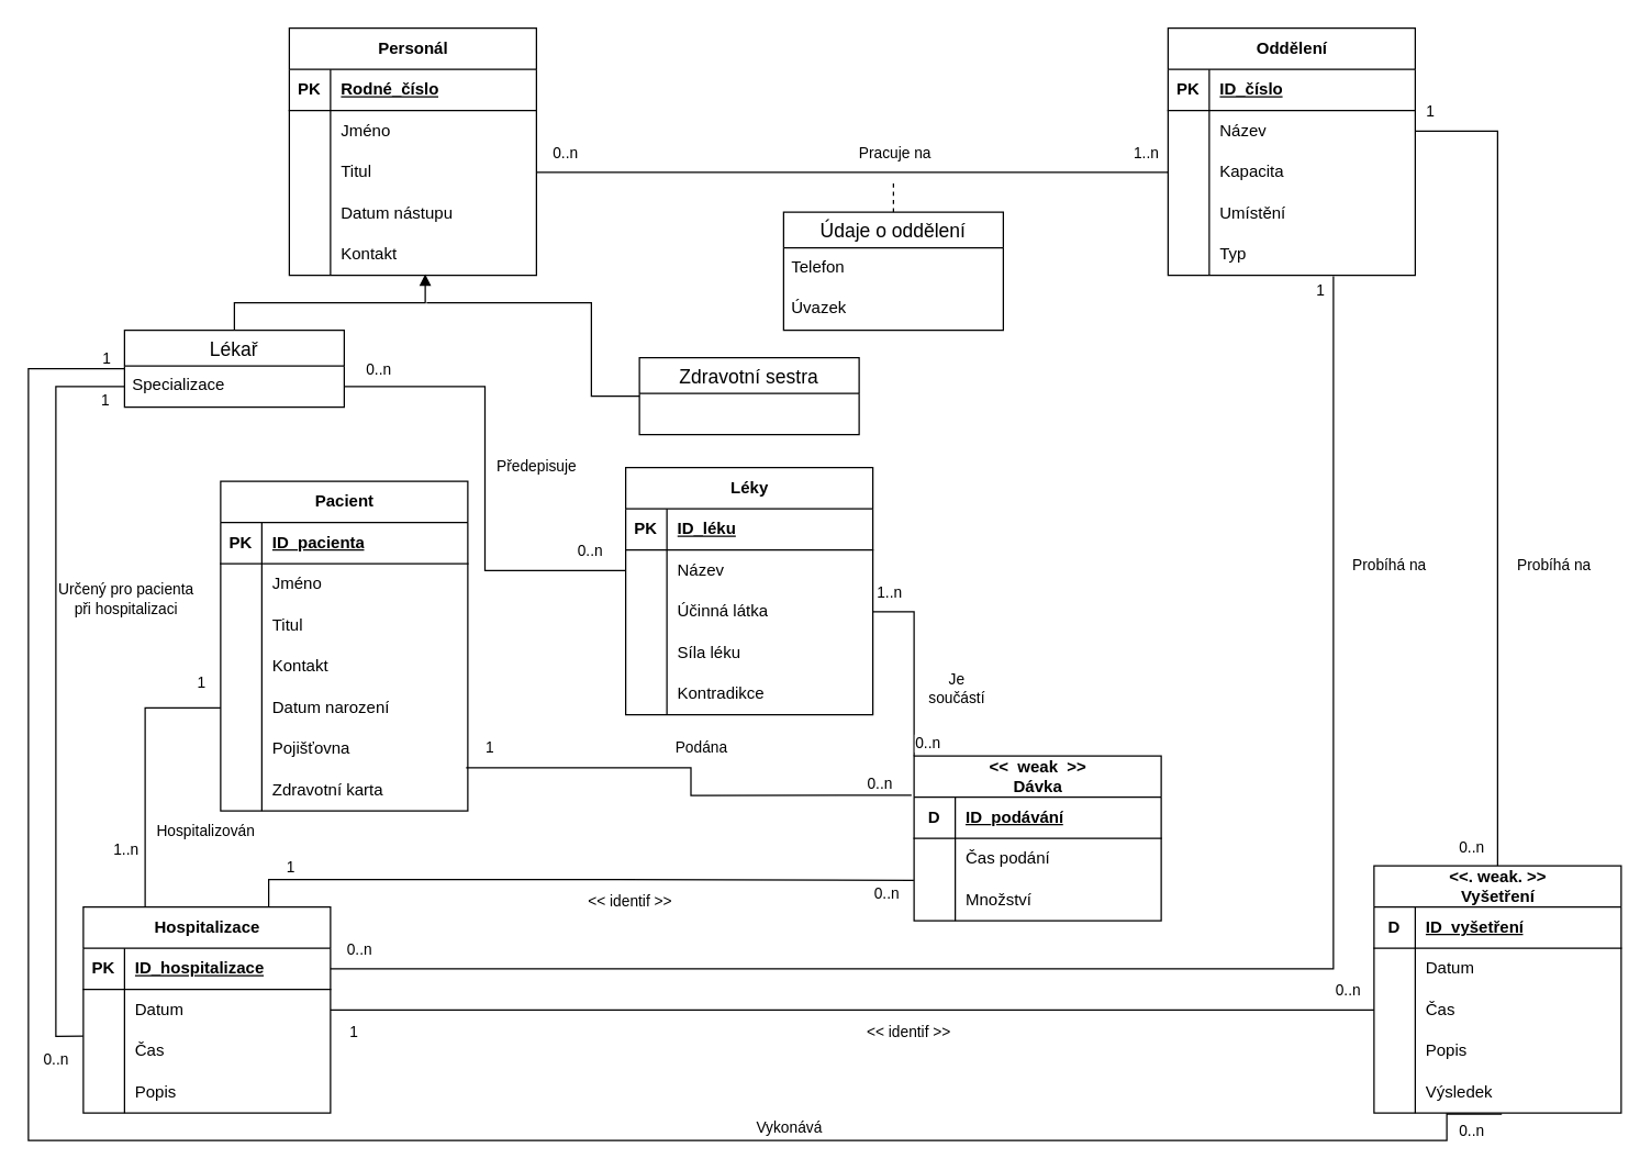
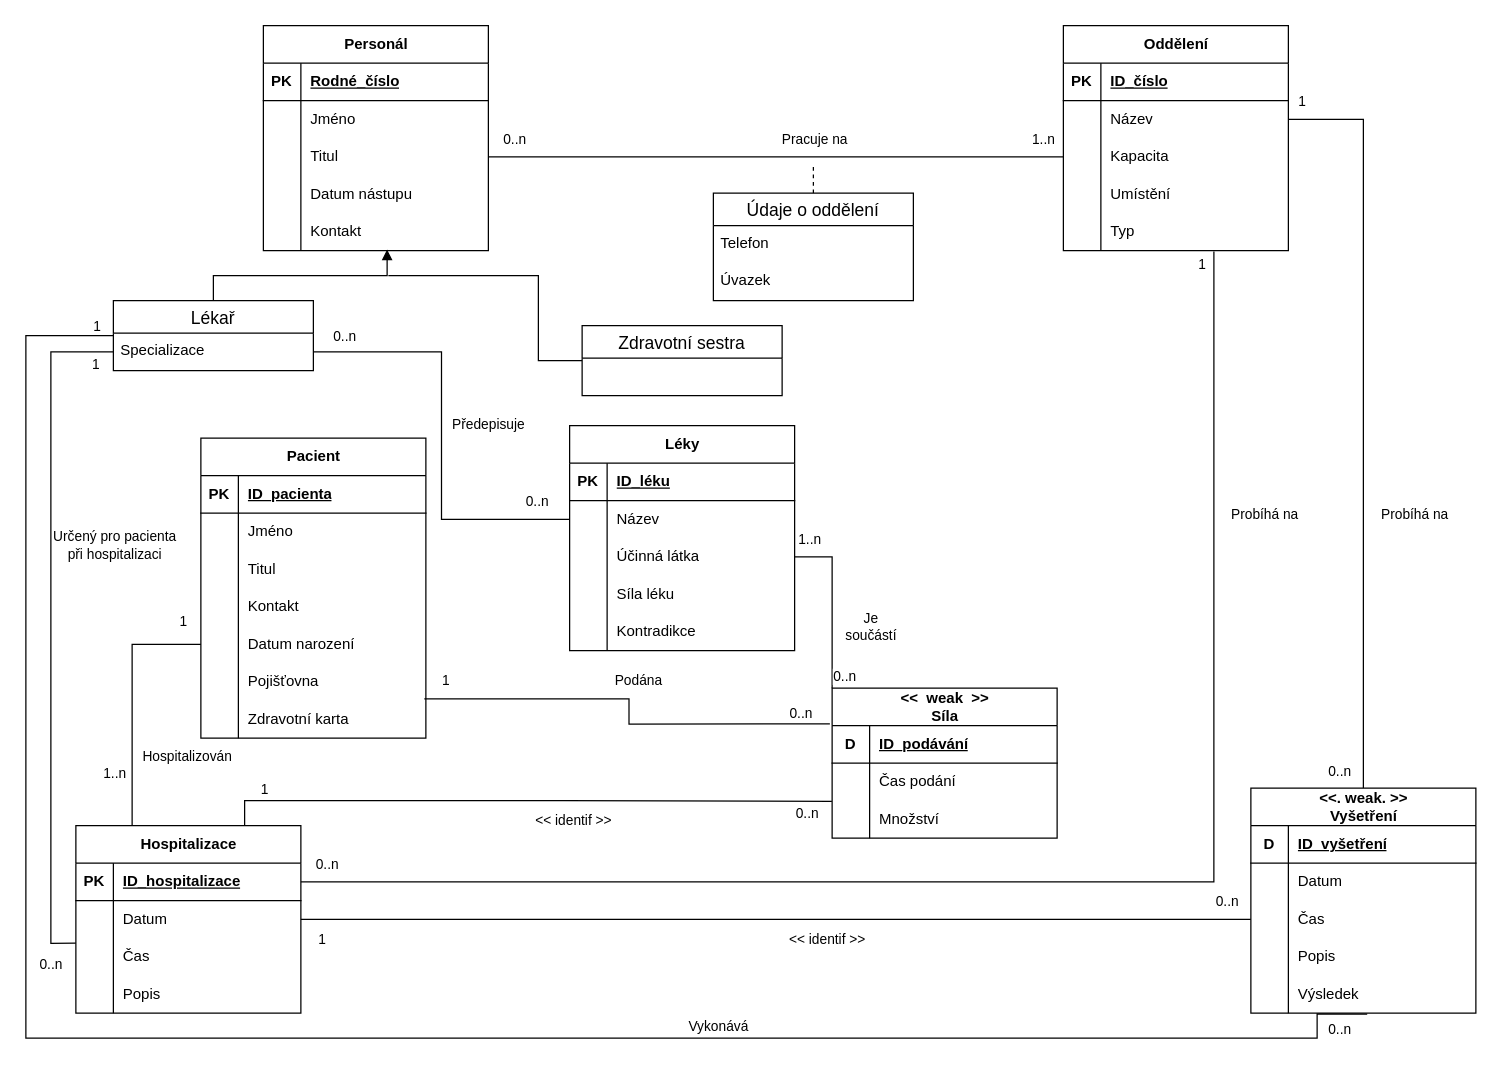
- <mxCell id="77" value="&lt;div&gt;&amp;lt;&amp;lt;&amp;nbsp; weak&amp;nbsp; &amp;gt;&amp;gt;&lt;/div&gt;Dávka" style="shape=table;startSize=30;container=1;collapsible=1;childLayout=tableLayout;fixedRows=1;rowLines=0;fontStyle=1;align=center;resizeLast=1;html=1;" parent="1" vertex="1"><mxGeometry x="665" y="550" width="180" height="120" as="geometry" /></mxCell>
+ <mxCell id="77" value="&lt;div&gt;&amp;lt;&amp;lt;&amp;nbsp; weak&amp;nbsp; &amp;gt;&amp;gt;&lt;/div&gt;Síla" style="shape=table;startSize=30;container=1;collapsible=1;childLayout=tableLayout;fixedRows=1;rowLines=0;fontStyle=1;align=center;resizeLast=1;html=1;" parent="1" vertex="1"><mxGeometry x="665" y="550" width="180" height="120" as="geometry" /></mxCell>
